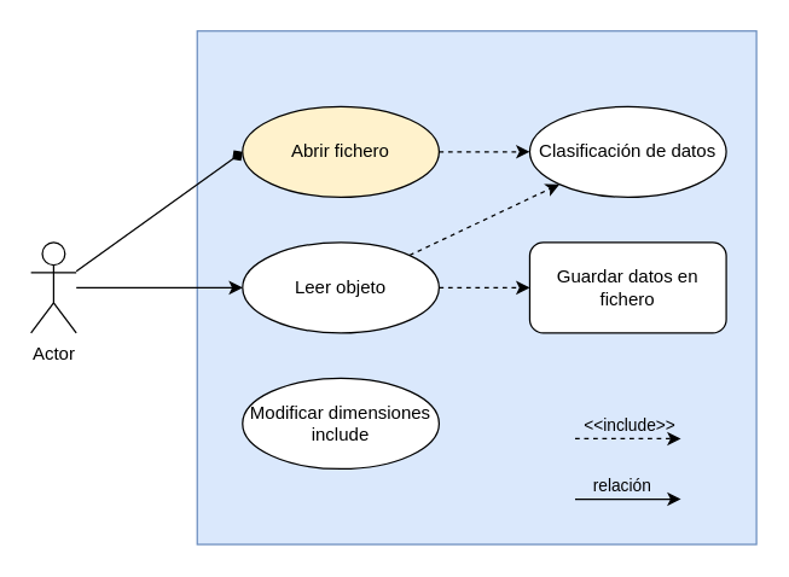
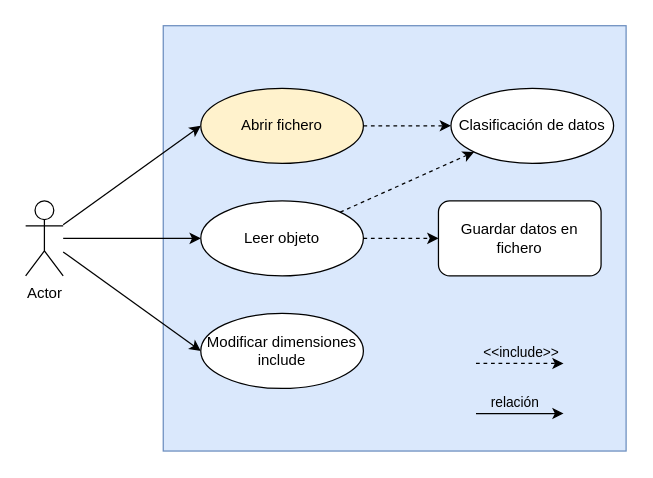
- <mxCell id="3" value="Clasificación de datos" style="ellipse;whiteSpace=wrap;html=1;" vertex="1" parent="1"><mxGeometry x="350" y="70" width="130" height="60" as="geometry" /></mxCell>
+ <mxCell id="3" value="Clasificación de datos" style="ellipse;whiteSpace=wrap;html=1;" vertex="1" parent="1"><mxGeometry x="360" y="70" width="130" height="60" as="geometry" /></mxCell>
- <mxCell id="4" style="rounded=0;orthogonalLoop=1;jettySize=auto;html=1;entryX=0;entryY=0.5;entryDx=0;entryDy=0;endArrow=diamond;" edge="1" parent="1" source="7" target="14"><mxGeometry relative="1" as="geometry" /></mxCell>
+ <mxCell id="4" style="rounded=0;orthogonalLoop=1;jettySize=auto;html=1;entryX=0;entryY=0.5;entryDx=0;entryDy=0;" edge="1" parent="1" source="7" target="14"><mxGeometry relative="1" as="geometry" /></mxCell>
+ <mxCell id="5" style="edgeStyle=none;rounded=0;orthogonalLoop=1;jettySize=auto;html=1;entryX=0;entryY=0.5;entryDx=0;entryDy=0;" edge="1" parent="1" source="7" target="9"><mxGeometry relative="1" as="geometry" /></mxCell>
